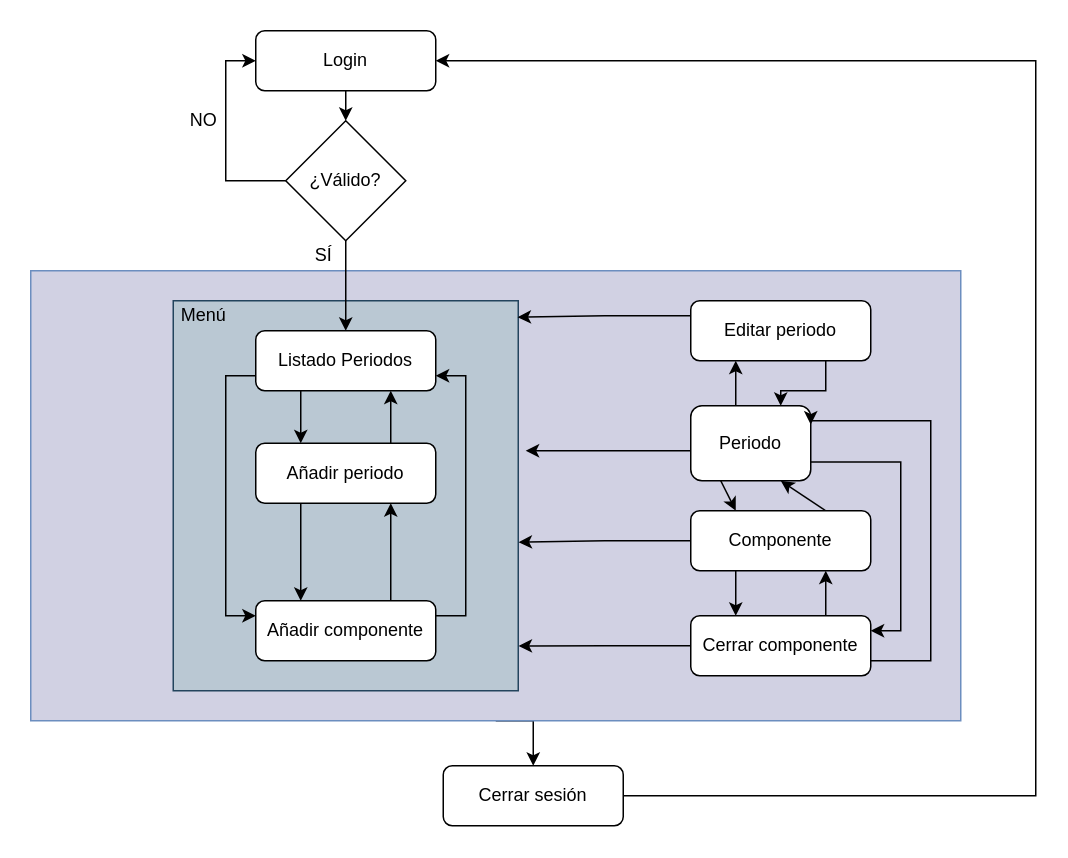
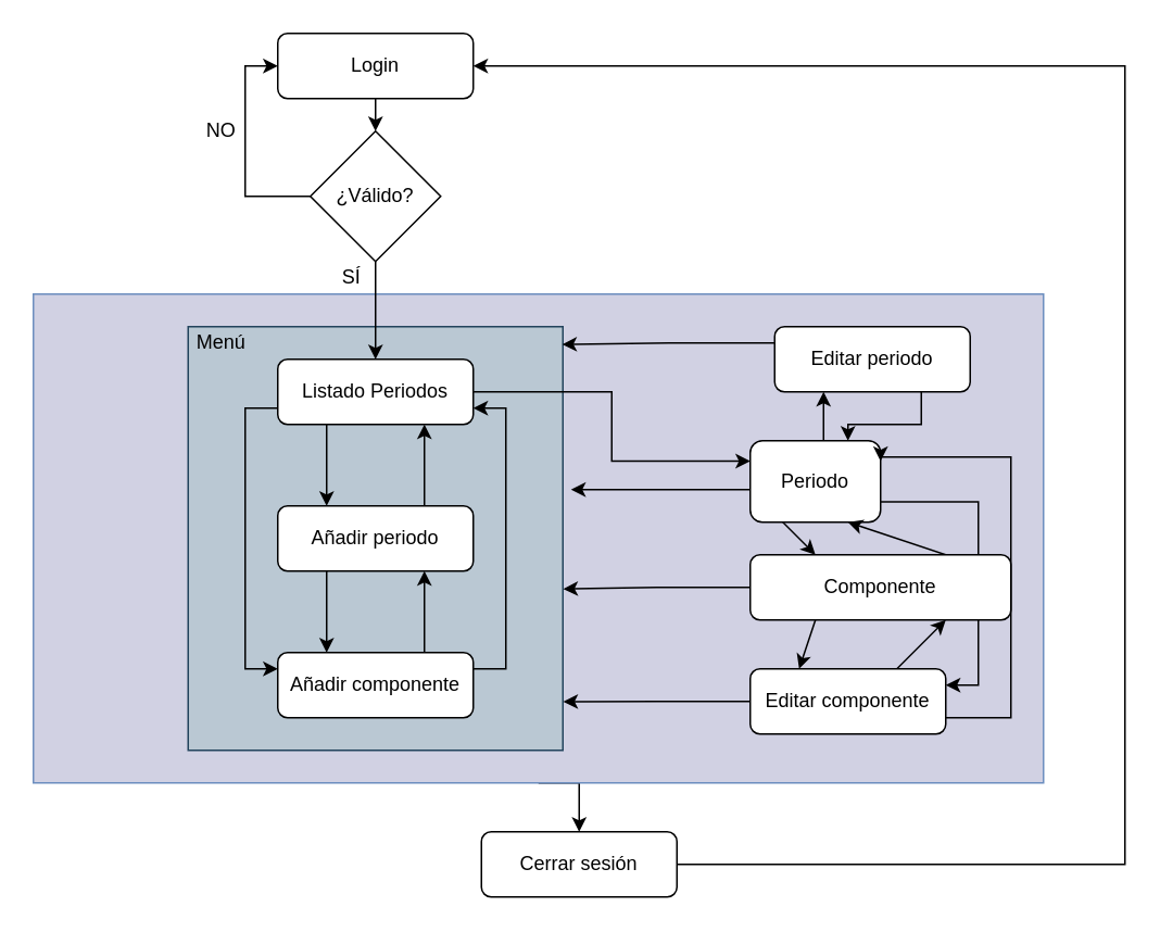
- <mxCell id="34" value="Editar periodo" style="rounded=1;whiteSpace=wrap;html=1;" vertex="1" parent="1"><mxGeometry x="460" y="200" width="120" height="40" as="geometry" /></mxCell>
+ <mxCell id="34" value="Editar periodo" style="rounded=1;whiteSpace=wrap;html=1;" vertex="1" parent="1"><mxGeometry x="475" y="200" width="120" height="40" as="geometry" /></mxCell>
+ <mxCell id="12" style="edgeStyle=orthogonalEdgeStyle;rounded=0;orthogonalLoop=1;jettySize=auto;html=1;exitX=1;exitY=0.5;exitDx=0;exitDy=0;entryX=0;entryY=0.25;entryDx=0;entryDy=0;startArrow=none;startFill=0;" edge="1" parent="1" source="13" target="21"><mxGeometry relative="1" as="geometry"><Array as="points" /></mxGeometry></mxCell>
- <mxCell id="24" value="Añadir periodo" style="rounded=1;whiteSpace=wrap;html=1;" vertex="1" parent="1"><mxGeometry x="170" y="295" width="120" height="40" as="geometry" /></mxCell>
+ <mxCell id="24" value="Añadir periodo" style="rounded=1;whiteSpace=wrap;html=1;" vertex="1" parent="1"><mxGeometry x="170" y="310" width="120" height="40" as="geometry" /></mxCell>
- <mxCell id="31" value="Componente" style="rounded=1;whiteSpace=wrap;html=1;" vertex="1" parent="1"><mxGeometry x="460" y="340" width="120" height="40" as="geometry" /></mxCell>
+ <mxCell id="31" value="Componente" style="rounded=1;whiteSpace=wrap;html=1;" vertex="1" parent="1"><mxGeometry x="460" y="340" width="160" height="40" as="geometry" /></mxCell>
- <mxCell id="38" value="Cerrar componente" style="rounded=1;whiteSpace=wrap;html=1;" vertex="1" parent="1"><mxGeometry x="460" y="410" width="120" height="40" as="geometry" /></mxCell>
+ <mxCell id="38" value="Editar componente" style="rounded=1;whiteSpace=wrap;html=1;" vertex="1" parent="1"><mxGeometry x="460" y="410" width="120" height="40" as="geometry" /></mxCell>
